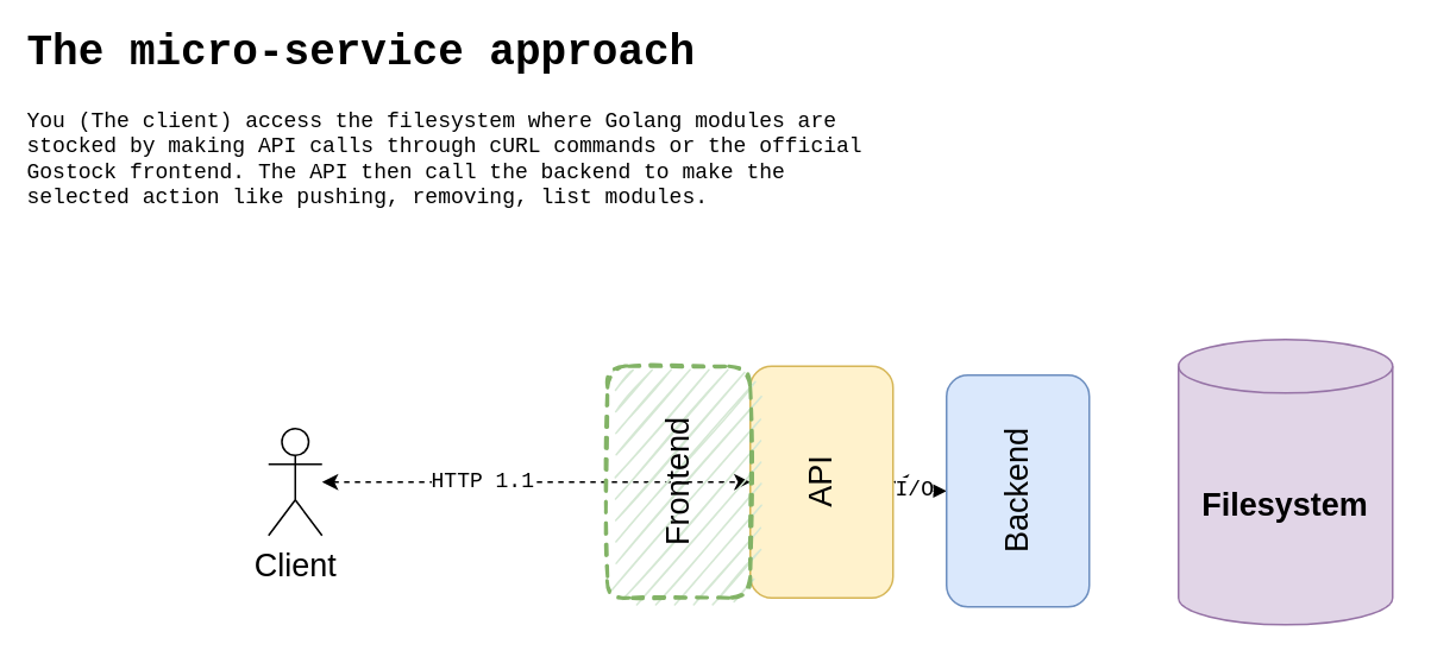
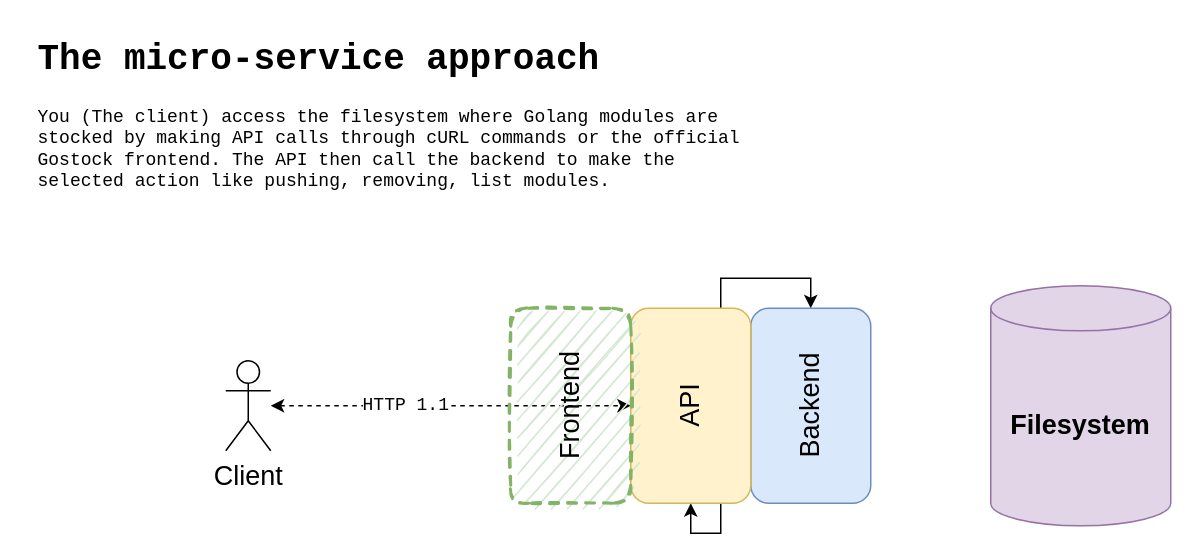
- <mxCell id="8" value="&lt;h1&gt;The micro-service approach&lt;br&gt;&lt;/h1&gt;&lt;p&gt;You (The client) access the filesystem where Golang modules are stocked by making API calls through cURL commands or the official Gostock frontend. The API then call the backend to make the selected action like pushing, removing, list modules.&lt;br&gt;&lt;/p&gt;" style="text;html=1;strokeColor=none;fillColor=none;spacing=5;spacingTop=-20;whiteSpace=wrap;overflow=hidden;rounded=0;fontFamily=Courier New;fontSize=12;" vertex="1" parent="1"><mxGeometry x="10" y="10" width="480" height="130" as="geometry" /></mxCell>
+ <mxCell id="8" value="&lt;h1&gt;The micro-service approach&lt;br&gt;&lt;/h1&gt;&lt;p&gt;You (The client) access the filesystem where Golang modules are stocked by making API calls through cURL commands or the official Gostock frontend. The API then call the backend to make the selected action like pushing, removing, list modules.&lt;br&gt;&lt;/p&gt;" style="text;html=1;strokeColor=none;fillColor=none;spacing=5;spacingTop=-20;whiteSpace=wrap;overflow=hidden;rounded=0;fontFamily=Courier New;fontSize=12;" vertex="1" parent="1"><mxGeometry x="20" y="20" width="480" height="130" as="geometry" /></mxCell>
- <mxCell id="4" value="Backend" style="rounded=1;whiteSpace=wrap;html=1;fontSize=18;fillColor=#dae8fc;strokeColor=#6c8ebf;horizontal=0;" vertex="1" parent="1"><mxGeometry x="530" y="210" width="80" height="130" as="geometry" /></mxCell>
+ <mxCell id="4" value="Backend" style="rounded=1;whiteSpace=wrap;html=1;fontSize=18;fillColor=#dae8fc;strokeColor=#6c8ebf;horizontal=0;" vertex="1" parent="1"><mxGeometry x="500" y="205" width="80" height="130" as="geometry" /></mxCell>
